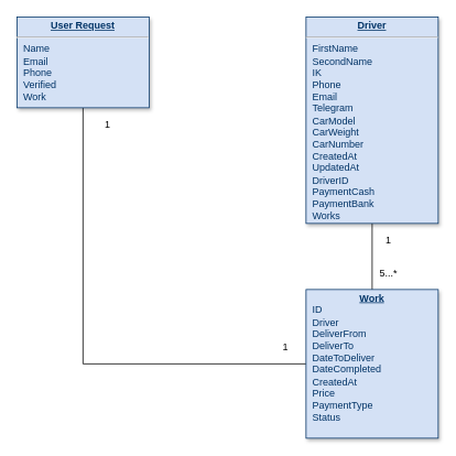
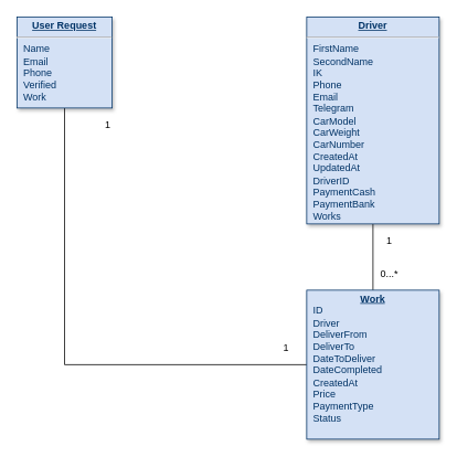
- <mxCell id="3" value="&lt;p style=&quot;margin: 0px ; margin-top: 4px ; text-align: center ; text-decoration: underline&quot;&gt;&lt;strong&gt;User Request&lt;/strong&gt;&lt;/p&gt;&lt;hr&gt;&lt;p style=&quot;margin: 0px ; margin-left: 8px&quot;&gt;Name&lt;/p&gt;&lt;p style=&quot;margin: 0px ; margin-left: 8px&quot;&gt;Email&lt;/p&gt;&lt;p style=&quot;margin: 0px ; margin-left: 8px&quot;&gt;Phone&lt;/p&gt;&lt;p style=&quot;margin: 0px ; margin-left: 8px&quot;&gt;Verified&lt;br&gt;Work&lt;br&gt;&lt;br&gt;&lt;/p&gt;" style="verticalAlign=top;align=left;overflow=fill;fontSize=12;fontFamily=Helvetica;html=1;strokeColor=#003366;shadow=1;fillColor=#D4E1F5;fontColor=#003366" parent="1" vertex="1"><mxGeometry x="20" y="20" width="160" height="110" as="geometry" /></mxCell>
+ <mxCell id="3" value="&lt;p style=&quot;margin: 0px ; margin-top: 4px ; text-align: center ; text-decoration: underline&quot;&gt;&lt;strong&gt;User Request&lt;/strong&gt;&lt;/p&gt;&lt;hr&gt;&lt;p style=&quot;margin: 0px ; margin-left: 8px&quot;&gt;Name&lt;/p&gt;&lt;p style=&quot;margin: 0px ; margin-left: 8px&quot;&gt;Email&lt;/p&gt;&lt;p style=&quot;margin: 0px ; margin-left: 8px&quot;&gt;Phone&lt;/p&gt;&lt;p style=&quot;margin: 0px ; margin-left: 8px&quot;&gt;Verified&lt;br&gt;Work&lt;br&gt;&lt;br&gt;&lt;/p&gt;" style="verticalAlign=top;align=left;overflow=fill;fontSize=12;fontFamily=Helvetica;html=1;strokeColor=#003366;shadow=1;fillColor=#D4E1F5;fontColor=#003366" parent="1" vertex="1"><mxGeometry x="20" y="20" width="115" height="110" as="geometry" /></mxCell>
- <mxCell id="8" value="5...*" style="text;html=1;strokeColor=none;fillColor=none;align=center;verticalAlign=middle;whiteSpace=wrap;rounded=0;" parent="1" vertex="1"><mxGeometry x="450" y="320" width="40" height="20" as="geometry" /></mxCell>
+ <mxCell id="8" value="0...*" style="text;html=1;strokeColor=none;fillColor=none;align=center;verticalAlign=middle;whiteSpace=wrap;rounded=0;" parent="1" vertex="1"><mxGeometry x="450" y="320" width="40" height="20" as="geometry" /></mxCell>
